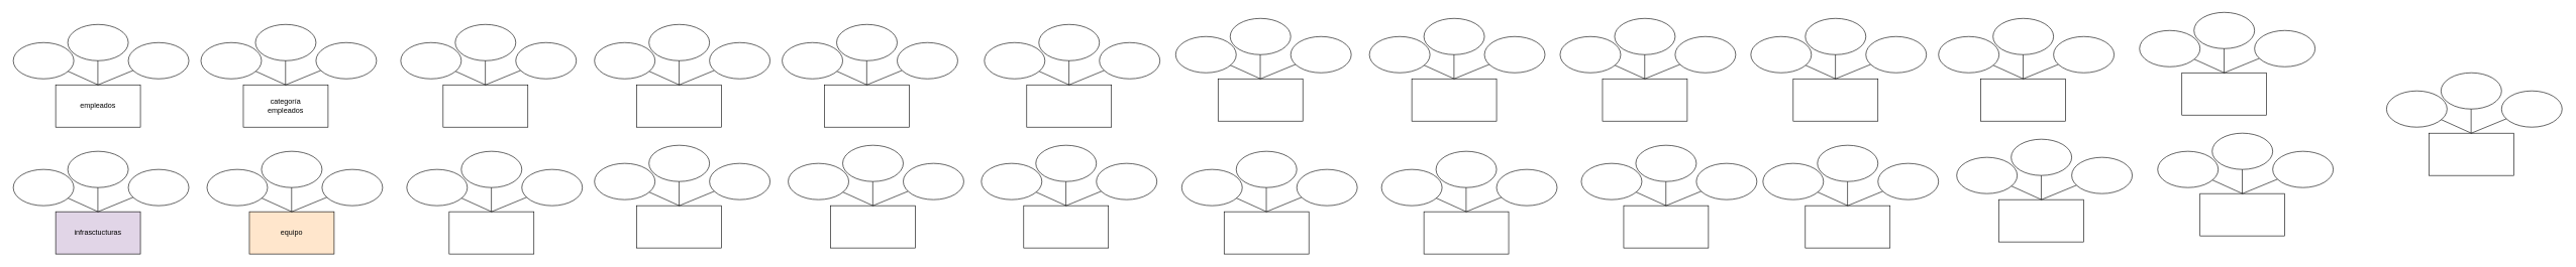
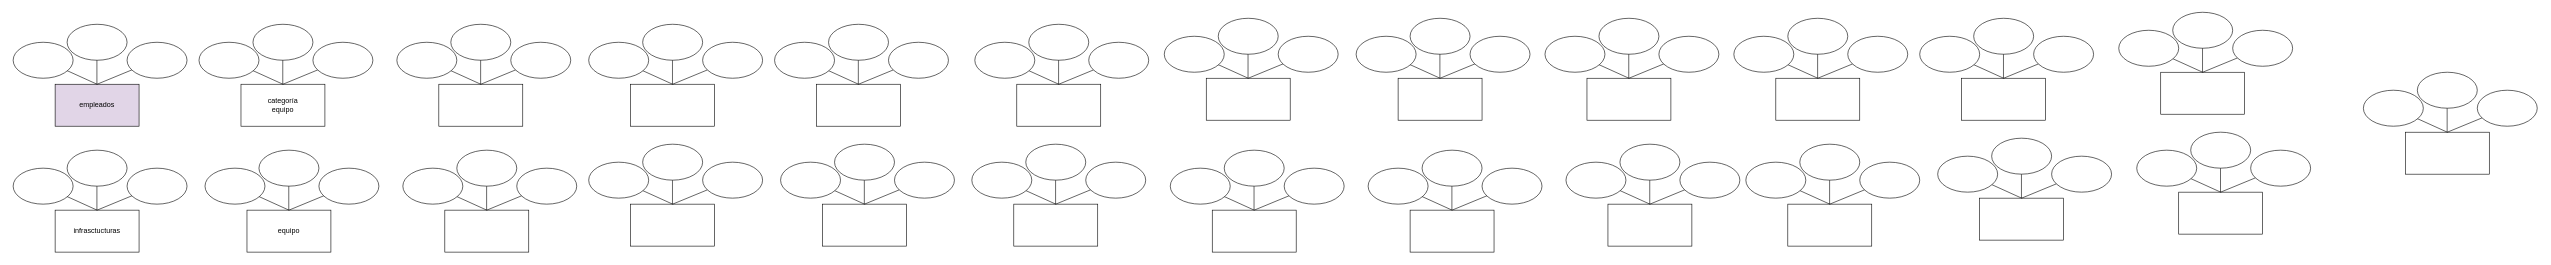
- <mxCell id="2" value="empleados" style="rounded=0;whiteSpace=wrap;html=1;" parent="1" vertex="1"><mxGeometry x="90" y="140" width="140" height="70" as="geometry" /></mxCell>
+ <mxCell id="2" value="empleados" style="rounded=0;whiteSpace=wrap;html=1;fillColor=#e1d5e7;" parent="1" vertex="1"><mxGeometry x="90" y="140" width="140" height="70" as="geometry" /></mxCell>
- <mxCell id="9" value="&lt;font style=&quot;vertical-align: inherit;&quot;&gt;&lt;font style=&quot;vertical-align: inherit;&quot;&gt;categoría&lt;/font&gt;&lt;/font&gt;&lt;div&gt;&lt;font style=&quot;vertical-align: inherit;&quot;&gt;&lt;font style=&quot;vertical-align: inherit;&quot;&gt;&lt;font style=&quot;vertical-align: inherit;&quot;&gt;&lt;font style=&quot;vertical-align: inherit;&quot;&gt;empleados&lt;/font&gt;&lt;/font&gt;&lt;/font&gt;&lt;/font&gt;&lt;/div&gt;" style="rounded=0;whiteSpace=wrap;html=1;" parent="1" vertex="1"><mxGeometry x="400" y="140" width="140" height="70" as="geometry" /></mxCell>
+ <mxCell id="9" value="&lt;font style=&quot;vertical-align: inherit;&quot;&gt;&lt;font style=&quot;vertical-align: inherit;&quot;&gt;categoría&lt;/font&gt;&lt;/font&gt;&lt;div&gt;&lt;font style=&quot;vertical-align: inherit;&quot;&gt;&lt;font style=&quot;vertical-align: inherit;&quot;&gt;&lt;font style=&quot;vertical-align: inherit;&quot;&gt;&lt;font style=&quot;vertical-align: inherit;&quot;&gt;equipo&lt;/font&gt;&lt;/font&gt;&lt;/font&gt;&lt;/font&gt;&lt;/div&gt;" style="rounded=0;whiteSpace=wrap;html=1;" parent="1" vertex="1"><mxGeometry x="400" y="140" width="140" height="70" as="geometry" /></mxCell>
- <mxCell id="16" value="infrasctucturas" style="rounded=0;whiteSpace=wrap;html=1;fillColor=#e1d5e7;" parent="1" vertex="1"><mxGeometry x="90" y="350" width="140" height="70" as="geometry" /></mxCell>
+ <mxCell id="16" value="infrasctucturas" style="rounded=0;whiteSpace=wrap;html=1;" parent="1" vertex="1"><mxGeometry x="90" y="350" width="140" height="70" as="geometry" /></mxCell>
- <mxCell id="23" value="&lt;font style=&quot;vertical-align: inherit;&quot;&gt;&lt;font style=&quot;vertical-align: inherit;&quot;&gt;equipo&lt;/font&gt;&lt;/font&gt;" style="rounded=0;whiteSpace=wrap;html=1;fillColor=#ffe6cc;" parent="1" vertex="1"><mxGeometry x="410" y="350" width="140" height="70" as="geometry" /></mxCell>
+ <mxCell id="23" value="&lt;font style=&quot;vertical-align: inherit;&quot;&gt;&lt;font style=&quot;vertical-align: inherit;&quot;&gt;equipo&lt;/font&gt;&lt;/font&gt;" style="rounded=0;whiteSpace=wrap;html=1;" parent="1" vertex="1"><mxGeometry x="410" y="350" width="140" height="70" as="geometry" /></mxCell>
